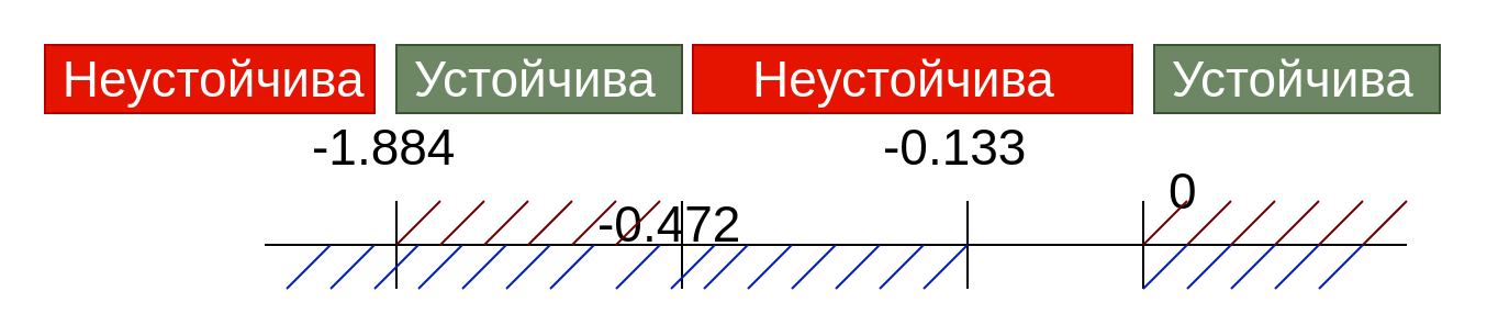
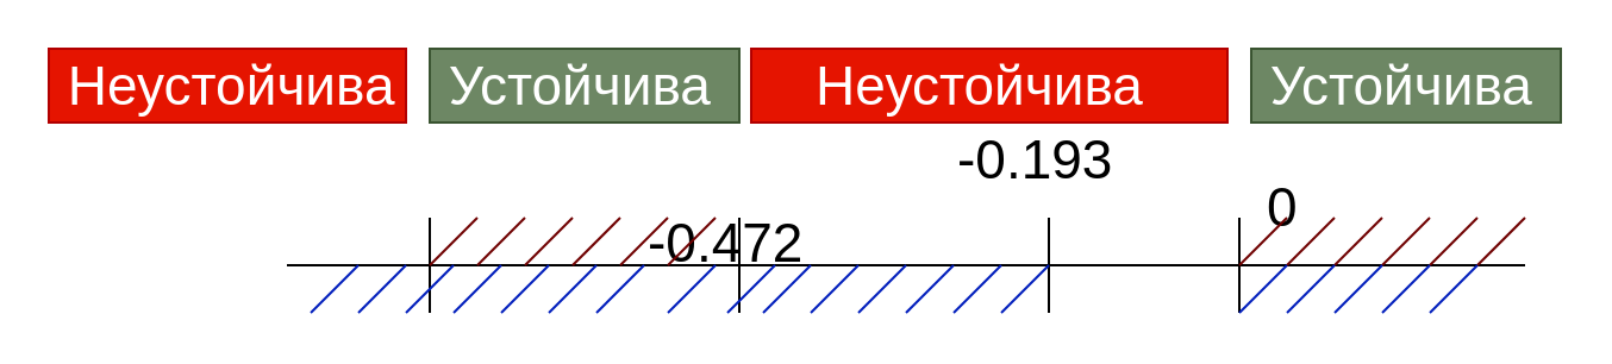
- <mxCell id="10" value="&lt;font style=&quot;font-size: 23px&quot;&gt;-1.884&lt;/font&gt;" style="text;html=1;resizable=0;points=[];autosize=1;align=left;verticalAlign=top;spacingTop=-4;" vertex="1" parent="1"><mxGeometry x="140" y="51" width="90" height="20" as="geometry" /></mxCell>
- <mxCell id="6" value="&lt;font style=&quot;font-size: 23px&quot;&gt;-0.133&lt;/font&gt;" style="text;html=1;resizable=0;points=[];autosize=1;align=left;verticalAlign=top;spacingTop=-4;" vertex="1" parent="1"><mxGeometry x="400" y="51" width="80" height="20" as="geometry" /></mxCell>
+ <mxCell id="6" value="&lt;font style=&quot;font-size: 23px&quot;&gt;-0.193&lt;/font&gt;" style="text;html=1;resizable=0;points=[];autosize=1;align=left;verticalAlign=top;spacingTop=-4;" vertex="1" parent="1"><mxGeometry x="400" y="51" width="80" height="20" as="geometry" /></mxCell>
